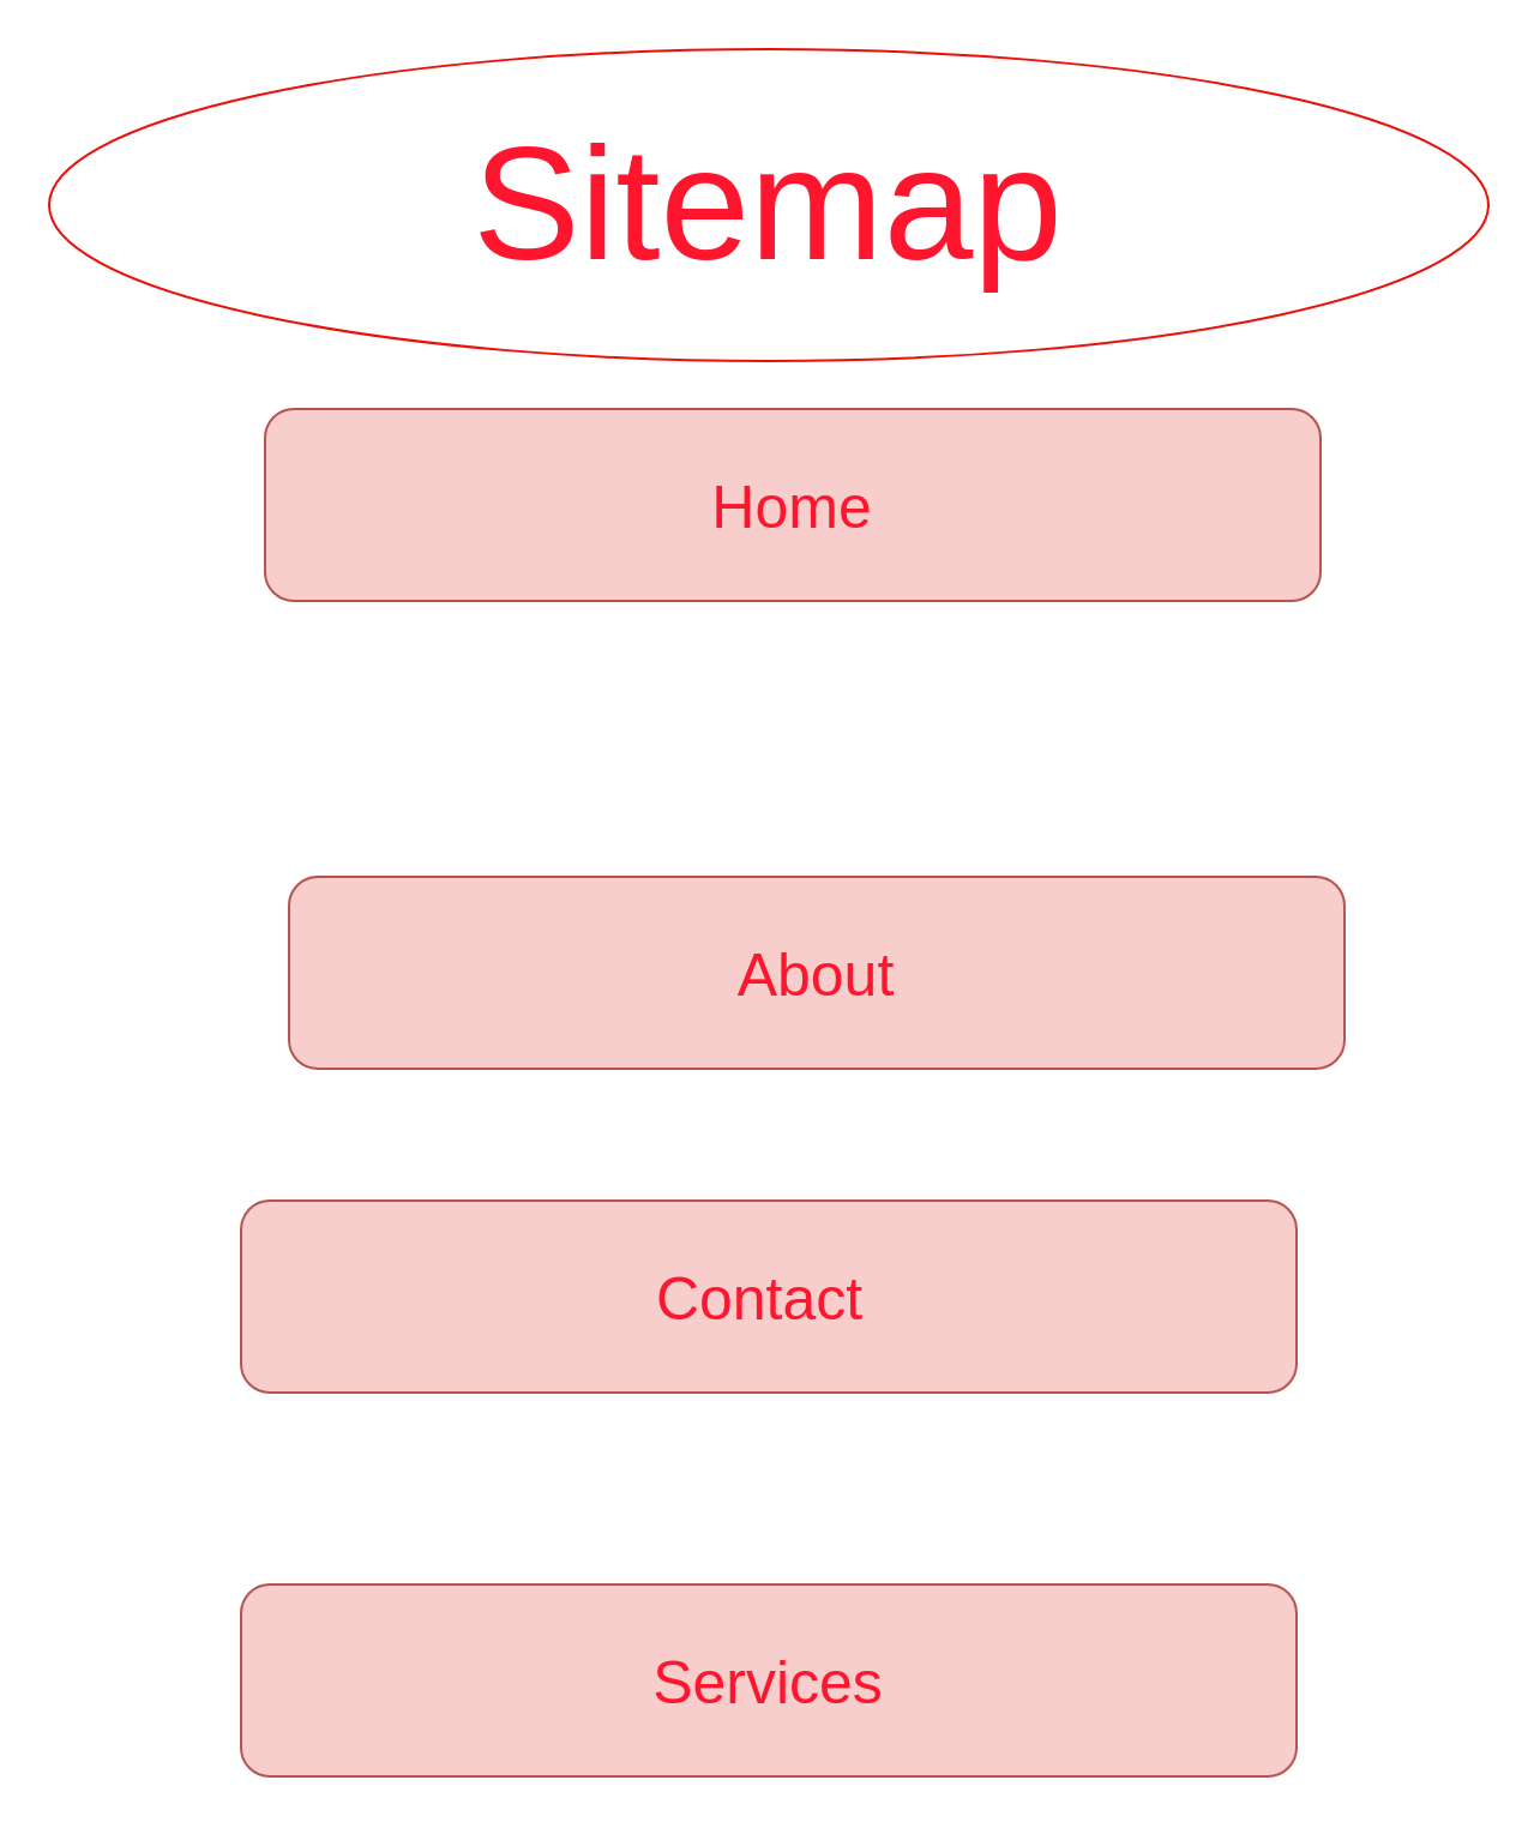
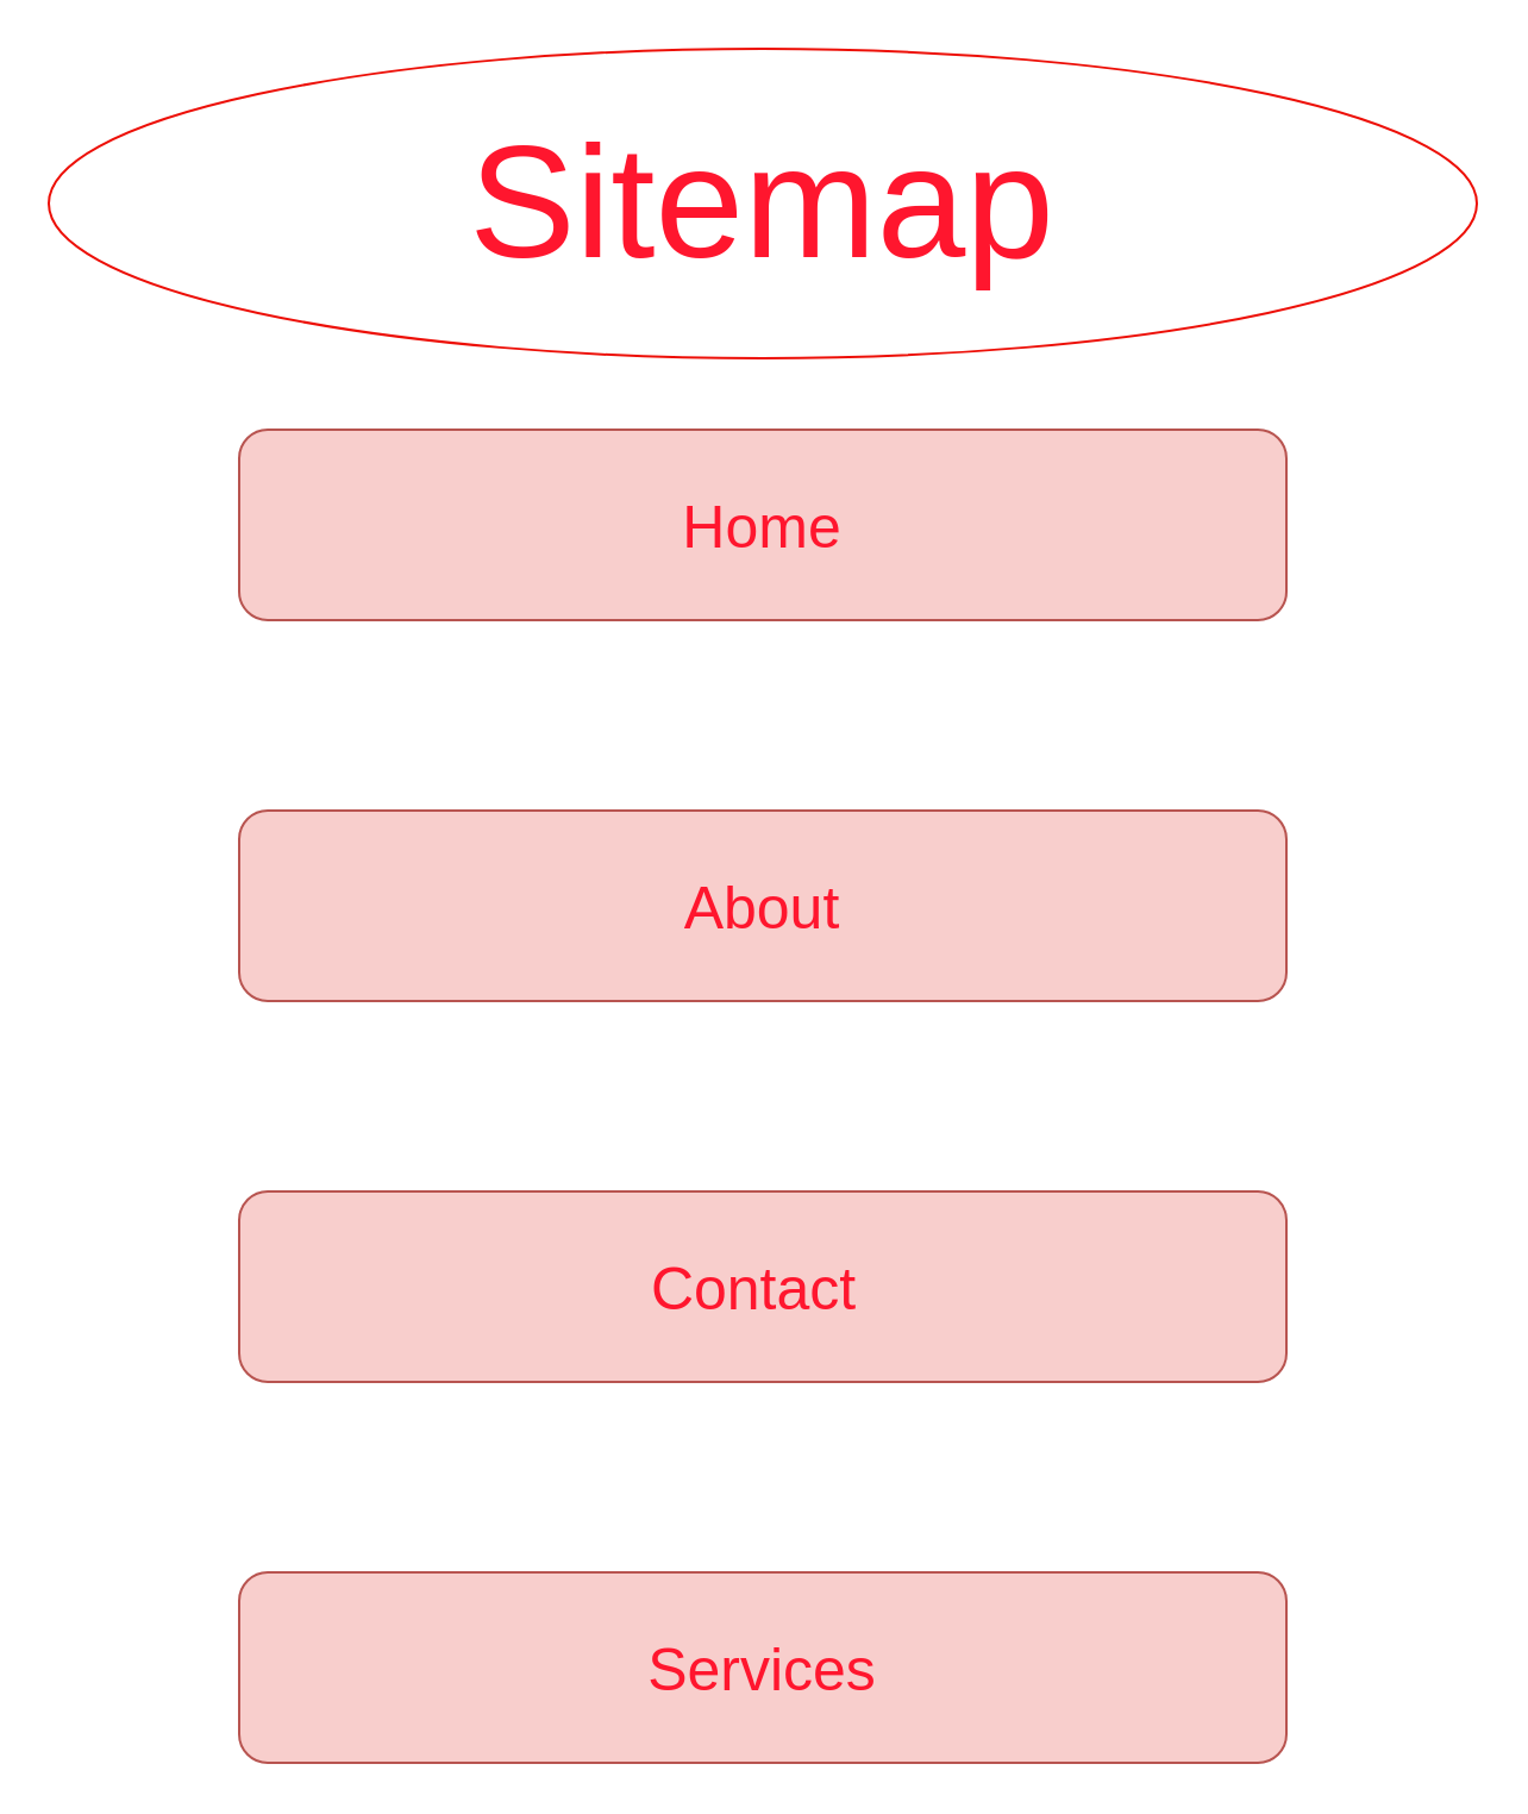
- <mxCell id="2" value="&lt;font style=&quot;font-size: 25px; color: rgb(255, 22, 46);&quot;&gt;Home&lt;/font&gt;" style="rounded=1;whiteSpace=wrap;html=1;fillColor=#f8cecc;strokeColor=#b85450;" vertex="1" parent="1"><mxGeometry x="110" y="170" width="440" height="80" as="geometry" /></mxCell>
+ <mxCell id="2" value="&lt;font style=&quot;font-size: 25px; color: rgb(255, 22, 46);&quot;&gt;Home&lt;/font&gt;" style="rounded=1;whiteSpace=wrap;html=1;fillColor=#f8cecc;strokeColor=#b85450;" vertex="1" parent="1"><mxGeometry x="100" y="180" width="440" height="80" as="geometry" /></mxCell>
- <mxCell id="5" value="&lt;font style=&quot;font-size: 25px; color: rgb(255, 22, 46);&quot;&gt;About&lt;/font&gt;" style="rounded=1;whiteSpace=wrap;html=1;fillColor=#f8cecc;strokeColor=#b85450;" vertex="1" parent="1"><mxGeometry x="120" y="365" width="440" height="80" as="geometry" /></mxCell>
+ <mxCell id="5" value="&lt;font style=&quot;font-size: 25px; color: rgb(255, 22, 46);&quot;&gt;About&lt;/font&gt;" style="rounded=1;whiteSpace=wrap;html=1;fillColor=#f8cecc;strokeColor=#b85450;" vertex="1" parent="1"><mxGeometry x="100" y="340" width="440" height="80" as="geometry" /></mxCell>
